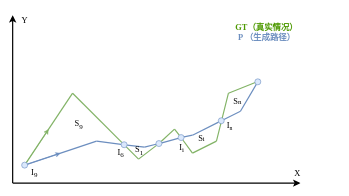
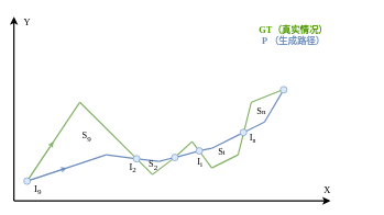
- <mxCell id="24" value="&lt;font face=&quot;Times New Roman&quot; style=&quot;font-size: 14px;&quot;&gt;S&lt;sub&gt;1&lt;/sub&gt;&lt;/font&gt;" style="text;html=1;align=center;verticalAlign=middle;resizable=0;points=[];autosize=1;strokeColor=none;fillColor=none;" vertex="1" parent="1"><mxGeometry x="211" y="236" width="40" height="30" as="geometry" /></mxCell>
+ <mxCell id="24" value="&lt;font face=&quot;Times New Roman&quot; style=&quot;font-size: 14px;&quot;&gt;S&lt;sub&gt;2&lt;/sub&gt;&lt;/font&gt;" style="text;html=1;align=center;verticalAlign=middle;resizable=0;points=[];autosize=1;strokeColor=none;fillColor=none;" vertex="1" parent="1"><mxGeometry x="211" y="236" width="40" height="30" as="geometry" /></mxCell>
- <mxCell id="41" value="&lt;font style=&quot;font-size: 14px;&quot; face=&quot;Times New Roman&quot;&gt;I&lt;sub&gt;6&lt;/sub&gt;&lt;/font&gt;" style="text;html=1;align=center;verticalAlign=middle;resizable=0;points=[];autosize=1;strokeColor=none;fillColor=none;" vertex="1" parent="1"><mxGeometry x="185" y="239" width="29" height="31" as="geometry" /></mxCell>
+ <mxCell id="41" value="&lt;font style=&quot;font-size: 14px;&quot; face=&quot;Times New Roman&quot;&gt;I&lt;sub&gt;2&lt;/sub&gt;&lt;/font&gt;" style="text;html=1;align=center;verticalAlign=middle;resizable=0;points=[];autosize=1;strokeColor=none;fillColor=none;" vertex="1" parent="1"><mxGeometry x="185" y="239" width="29" height="31" as="geometry" /></mxCell>
